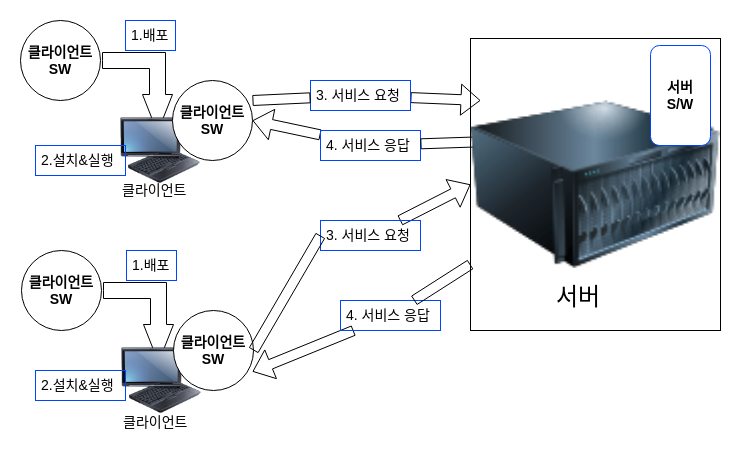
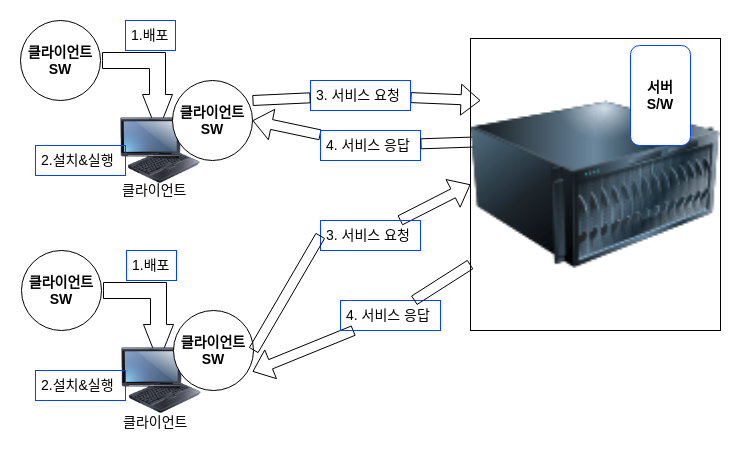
- <mxCell id="27" value="&lt;b&gt;서버&lt;br&gt;S/W&lt;/b&gt;" style="rounded=1;whiteSpace=wrap;html=1;fontSize=14;strokeColor=#0044FF;" vertex="1" parent="1"><mxGeometry x="650" y="45" width="60" height="100" as="geometry" /></mxCell>
+ <mxCell id="27" value="&lt;b&gt;서버&lt;br&gt;S/W&lt;/b&gt;" style="rounded=1;whiteSpace=wrap;html=1;fontSize=14;strokeColor=#0044FF;" vertex="1" parent="1"><mxGeometry x="630" y="45" width="60" height="100" as="geometry" /></mxCell>
- <mxCell id="30" value="서버&#10;" style="text;strokeColor=none;fillColor=none;spacingLeft=4;spacingRight=4;overflow=hidden;rotatable=0;points=[[0,0.5],[1,0.5]];portConstraint=eastwest;fontSize=24;" vertex="1" parent="1"><mxGeometry x="550" y="275" width="90" height="30" as="geometry" /></mxCell>
